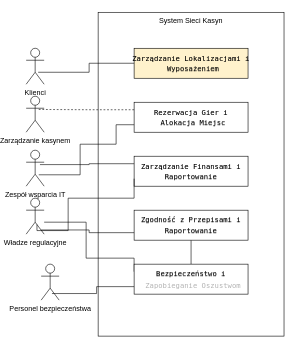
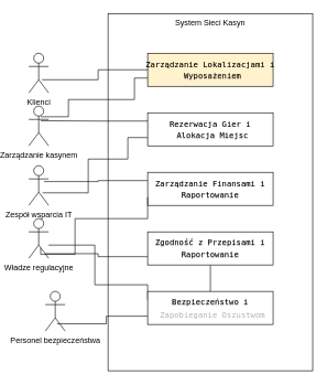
+ <mxCell id="16" style="edgeStyle=orthogonalEdgeStyle;rounded=0;orthogonalLoop=1;jettySize=auto;html=1;exitX=0;exitY=0.75;exitDx=0;exitDy=0;entryX=0.6;entryY=0.267;entryDx=0;entryDy=0;entryPerimeter=0;endArrow=none;startFill=0;" edge="1" parent="1" source="8" target="5"><mxGeometry relative="1" as="geometry"><Array as="points"><mxPoint x="180" y="118" /><mxPoint x="180" y="150" /><mxPoint x="80" y="150" /><mxPoint x="80" y="176" /></Array></mxGeometry></mxCell>
- <mxCell id="17" style="edgeStyle=orthogonalEdgeStyle;rounded=0;orthogonalLoop=1;jettySize=auto;html=1;exitX=0;exitY=0.25;exitDx=0;exitDy=0;entryX=0.6;entryY=0.367;entryDx=0;entryDy=0;entryPerimeter=0;endArrow=none;startFill=0;dashed=1;" edge="1" parent="1" source="9" target="5"><mxGeometry relative="1" as="geometry" /></mxCell>
+ <mxCell id="17" style="edgeStyle=orthogonalEdgeStyle;rounded=0;orthogonalLoop=1;jettySize=auto;html=1;exitX=0;exitY=0.25;exitDx=0;exitDy=0;entryX=0.6;entryY=0.367;entryDx=0;entryDy=0;entryPerimeter=0;endArrow=none;startFill=0;" edge="1" parent="1" source="9" target="5"><mxGeometry relative="1" as="geometry" /></mxCell>
